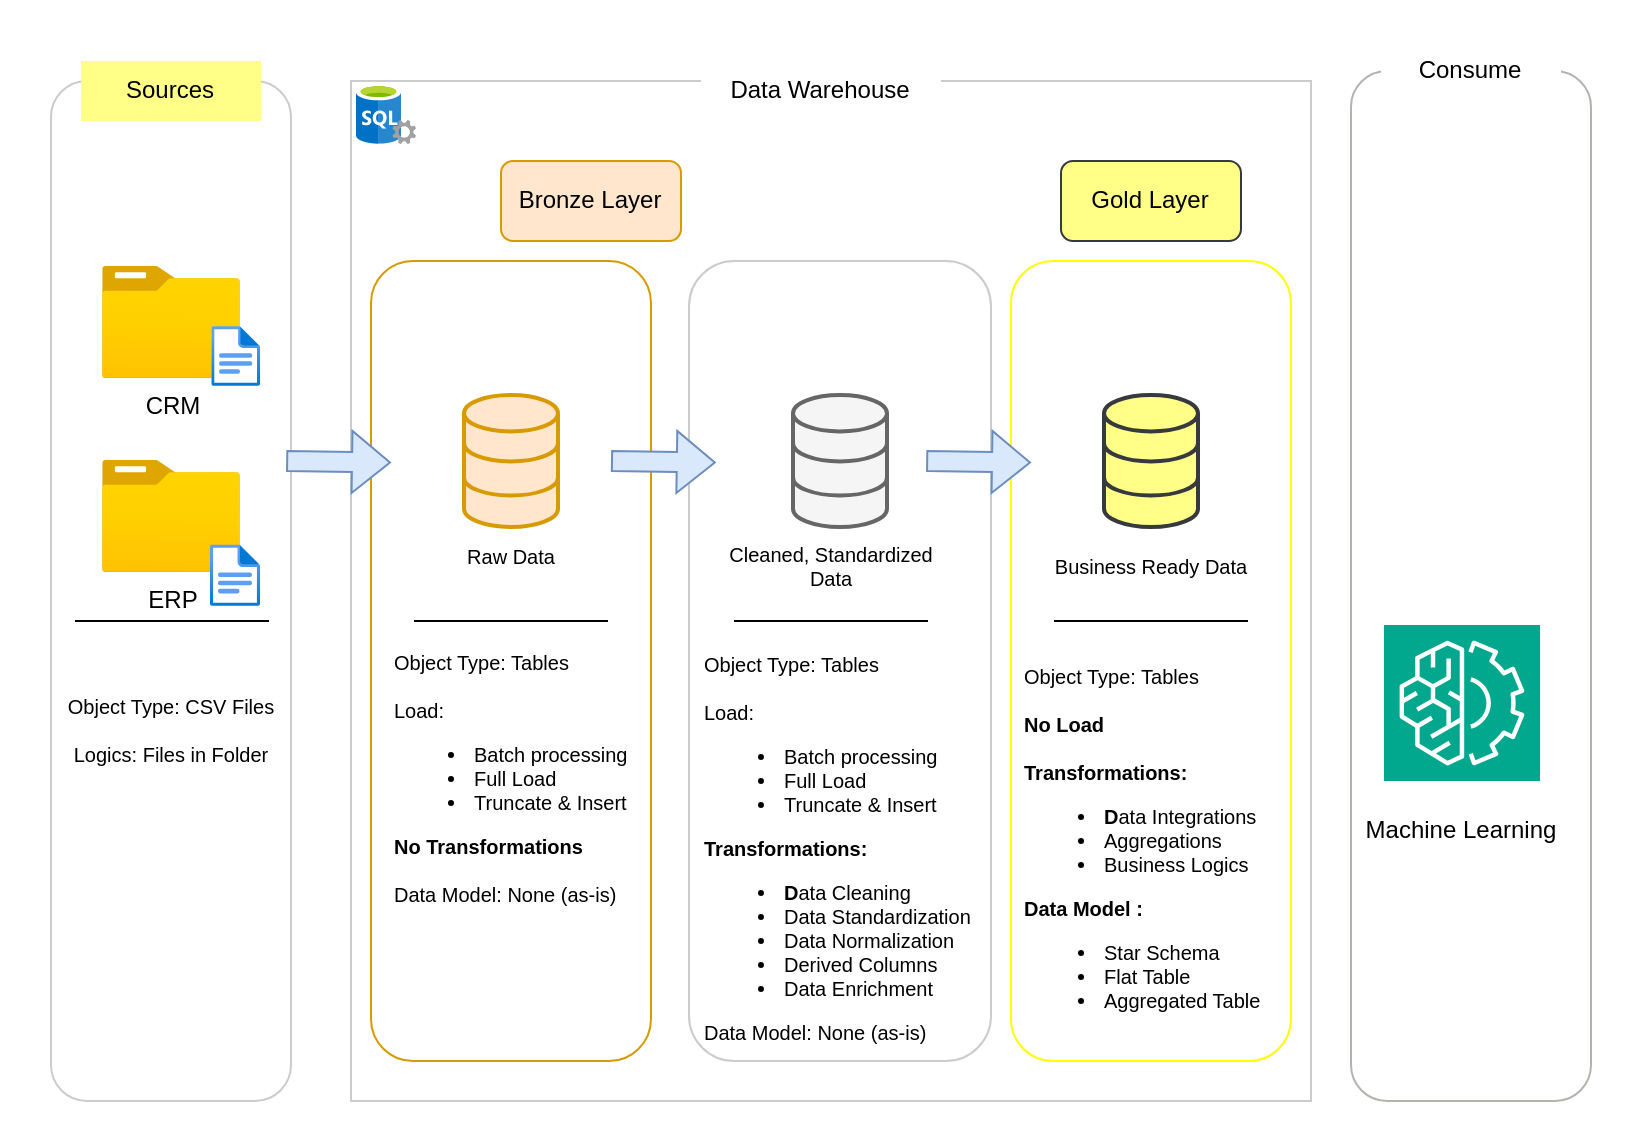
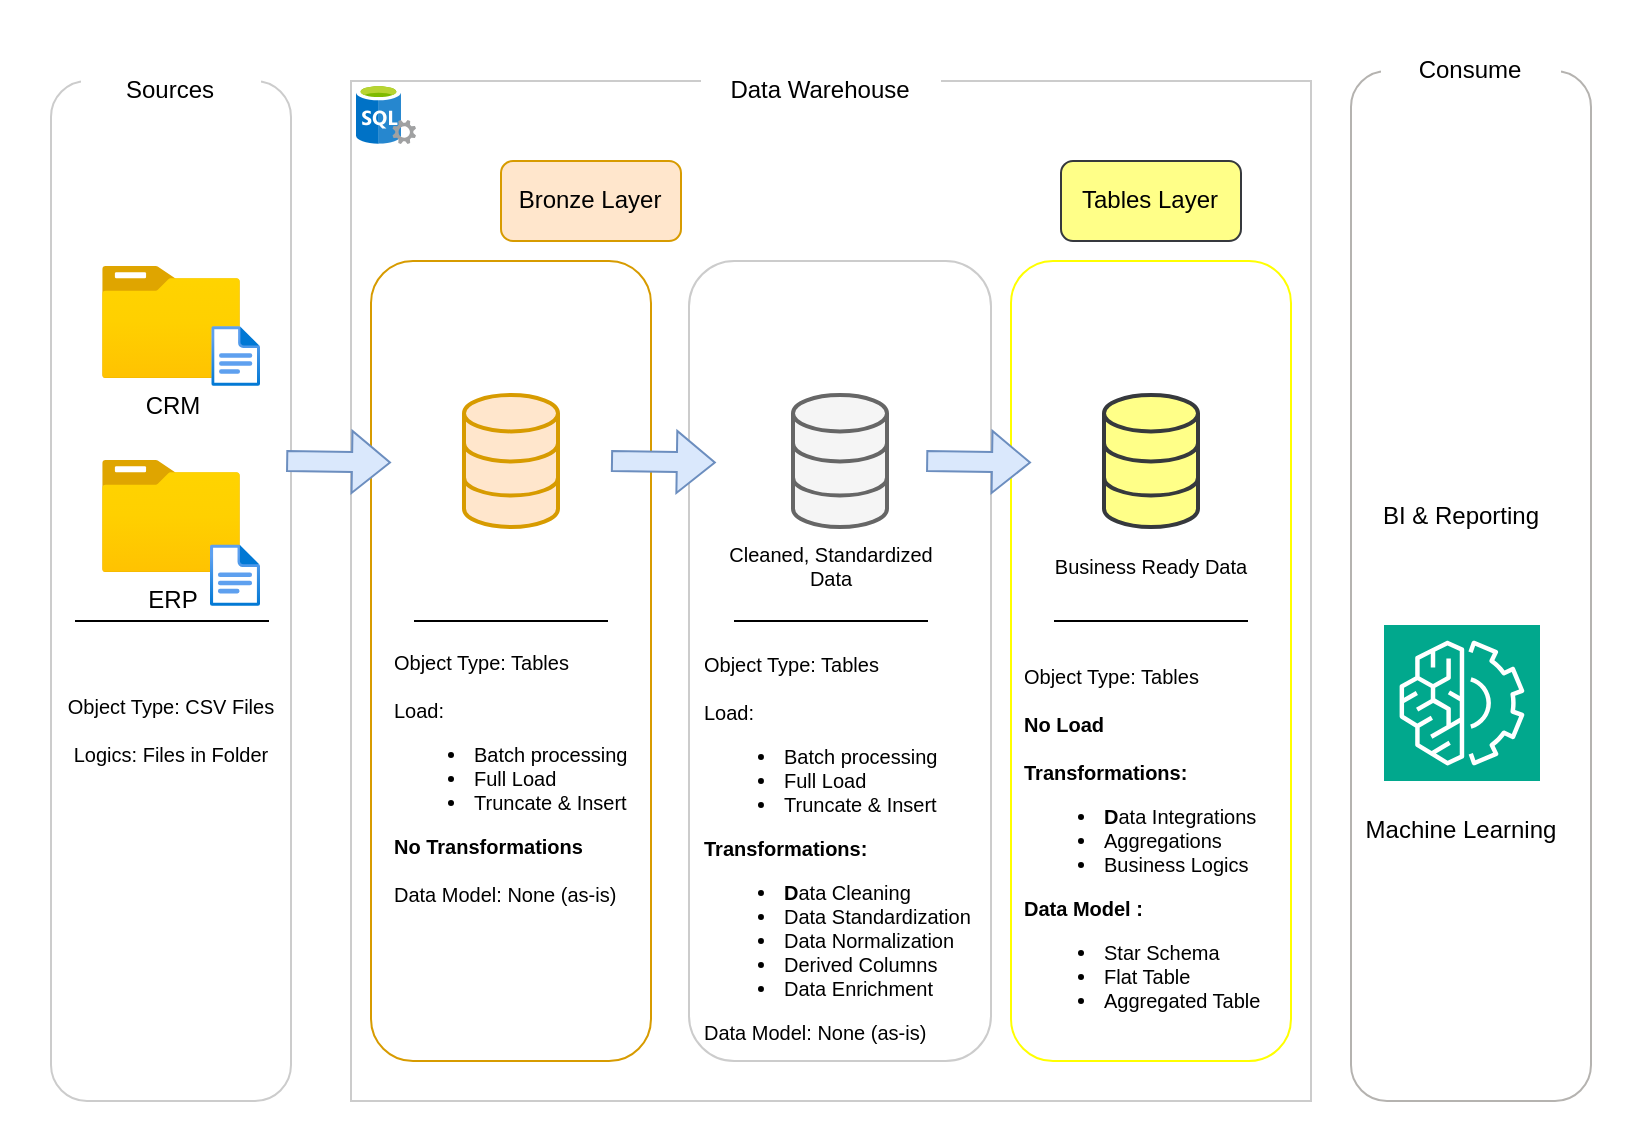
- <mxCell id="3" value="Sources" style="rounded=0;whiteSpace=wrap;html=1;strokeColor=none;fillColor=#ffff88;" parent="1" vertex="1"><mxGeometry x="40" y="30" width="90" height="30" as="geometry" /></mxCell>
+ <mxCell id="3" value="Sources" style="rounded=0;whiteSpace=wrap;html=1;strokeColor=none;" parent="1" vertex="1"><mxGeometry x="40" y="30" width="90" height="30" as="geometry" /></mxCell>
- <mxCell id="12" value="Gold Layer" style="rounded=1;whiteSpace=wrap;html=1;fillColor=#ffff88;strokeColor=#36393d;" parent="1" vertex="1"><mxGeometry x="530" y="80" width="90" height="40" as="geometry" /></mxCell>
+ <mxCell id="12" value="Tables Layer" style="rounded=1;whiteSpace=wrap;html=1;fillColor=#ffff88;strokeColor=#36393d;" parent="1" vertex="1"><mxGeometry x="530" y="80" width="90" height="40" as="geometry" /></mxCell>
+ <mxCell id="37" value="BI &amp;amp; Reporting" style="text;html=1;align=center;verticalAlign=middle;resizable=0;points=[];autosize=1;strokeColor=none;fillColor=none;" parent="1" vertex="1"><mxGeometry x="680" y="243" width="100" height="30" as="geometry" /></mxCell>
- <mxCell id="29" value="Raw Data" style="text;html=1;align=center;verticalAlign=middle;resizable=0;points=[];autosize=1;strokeColor=none;fillColor=none;fontSize=10;" parent="1" vertex="1"><mxGeometry x="220" y="263" width="70" height="30" as="geometry" /></mxCell>
